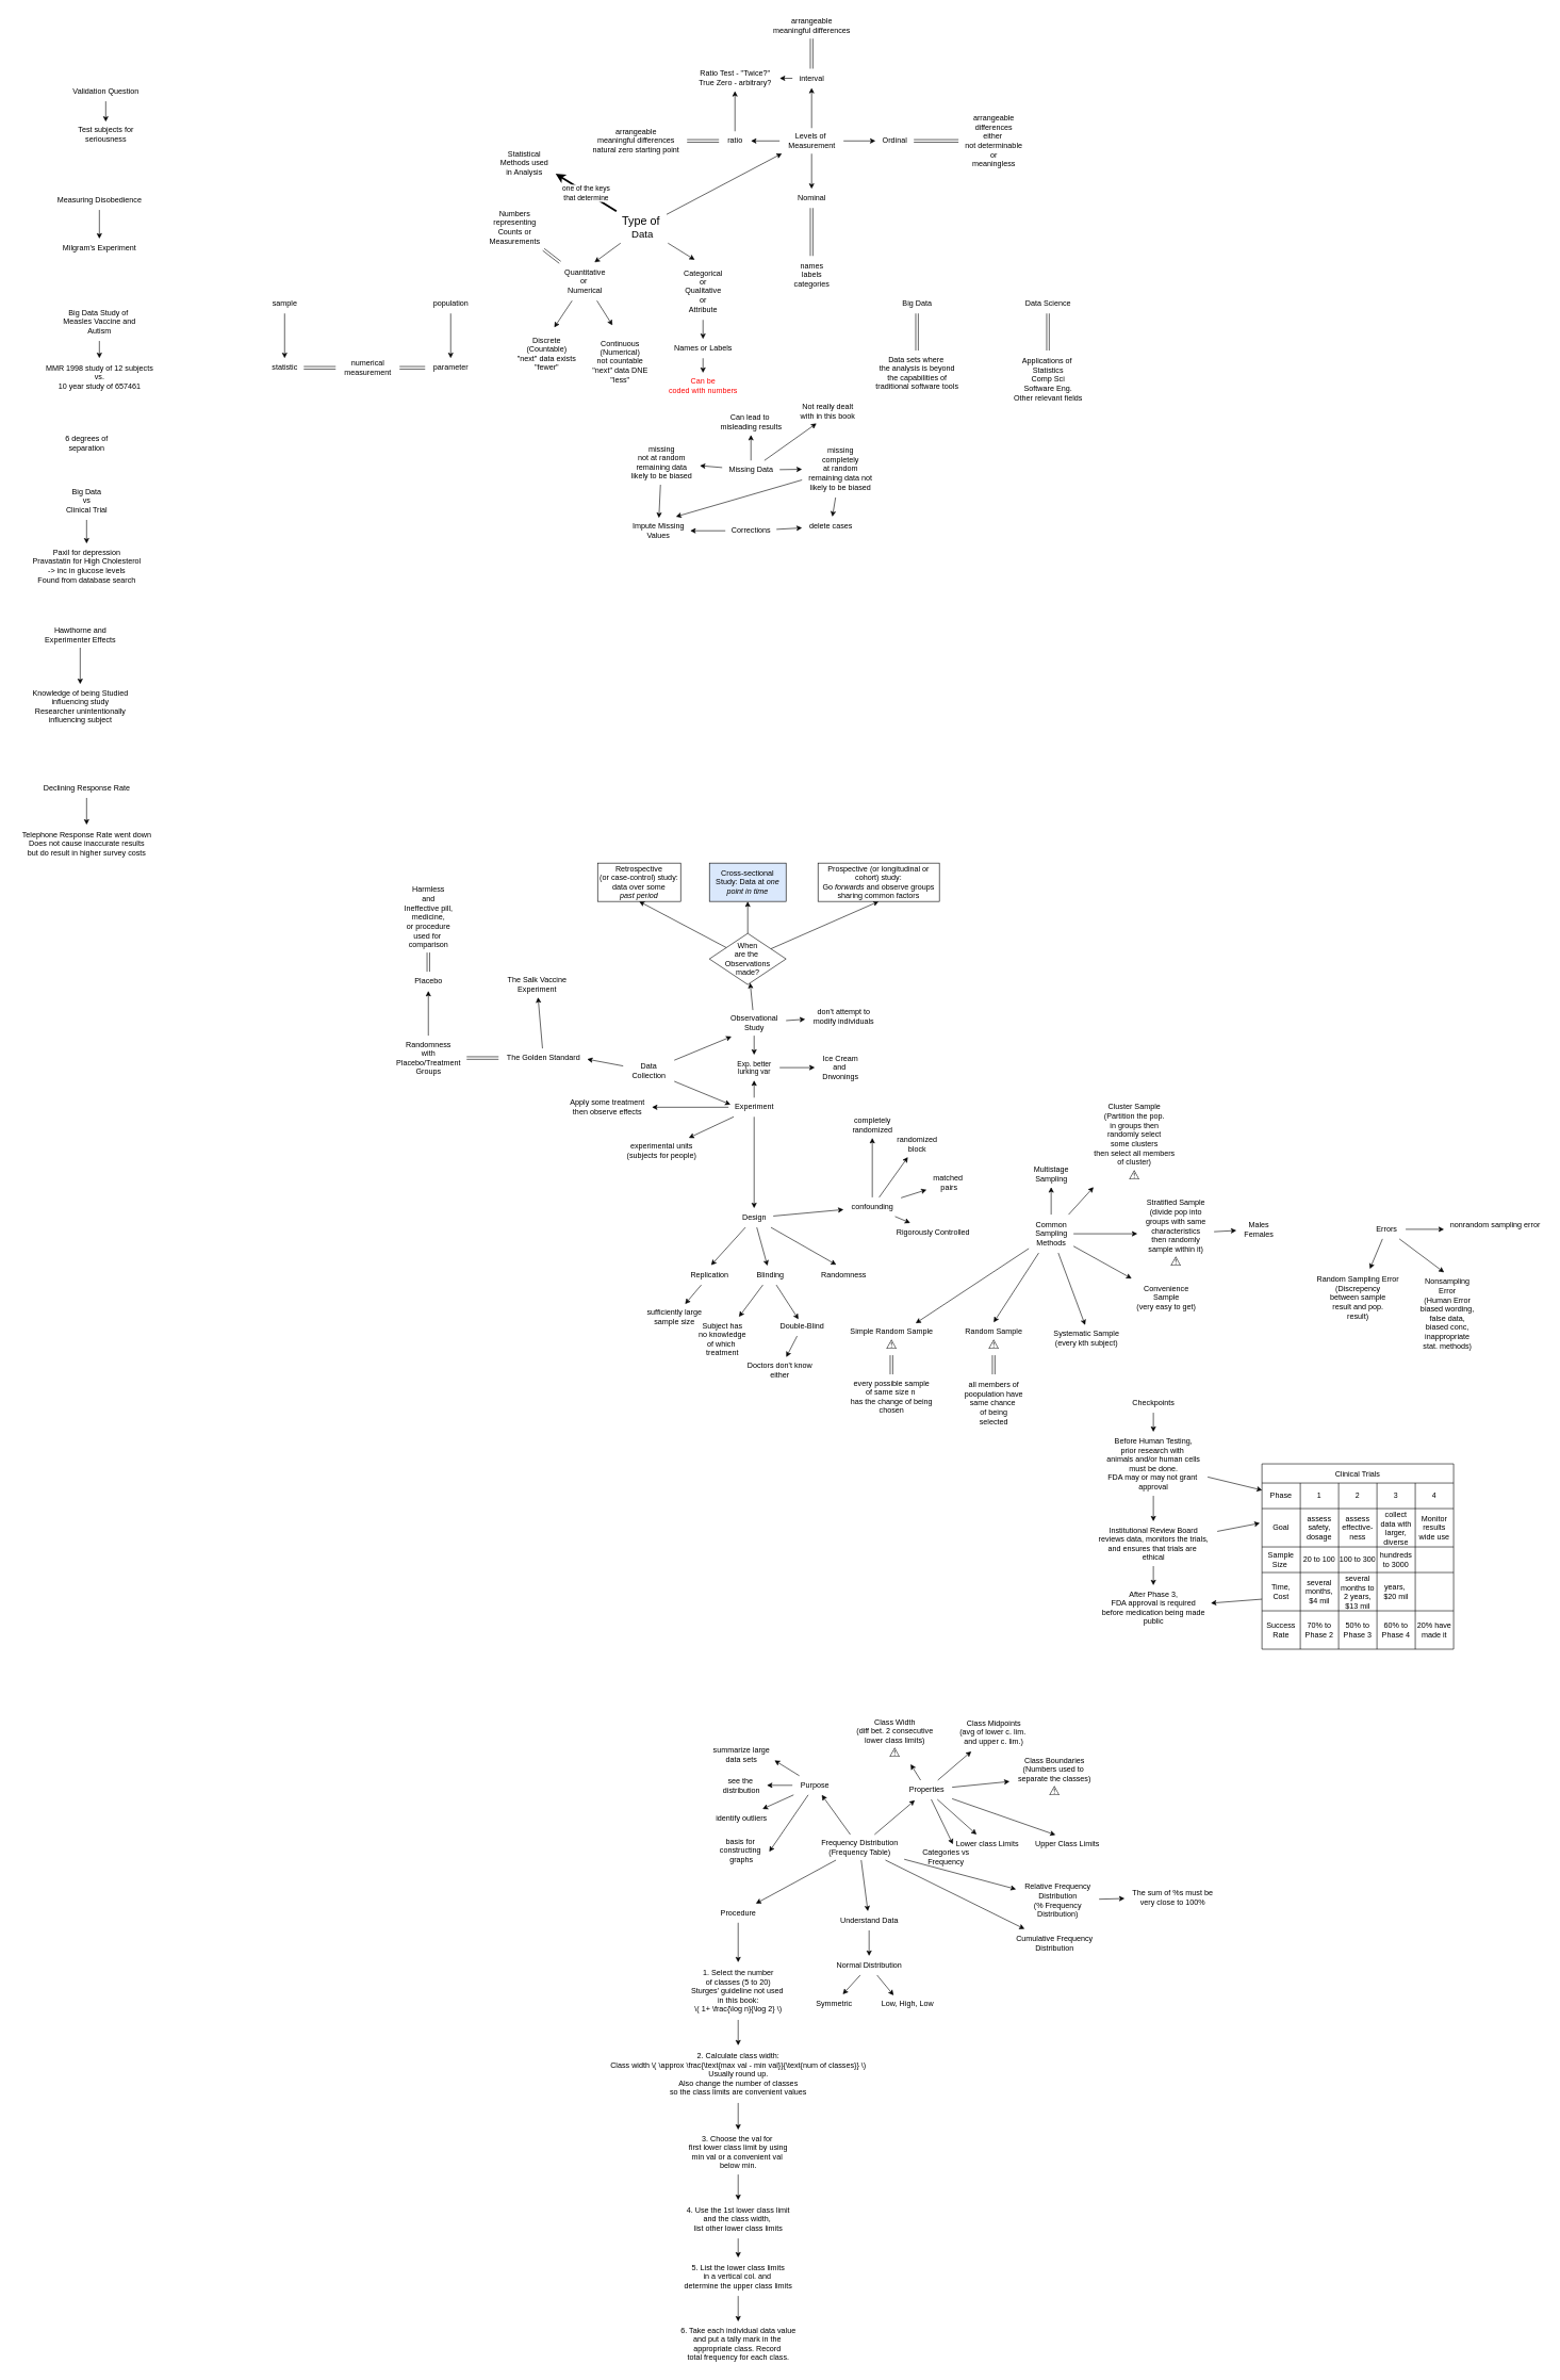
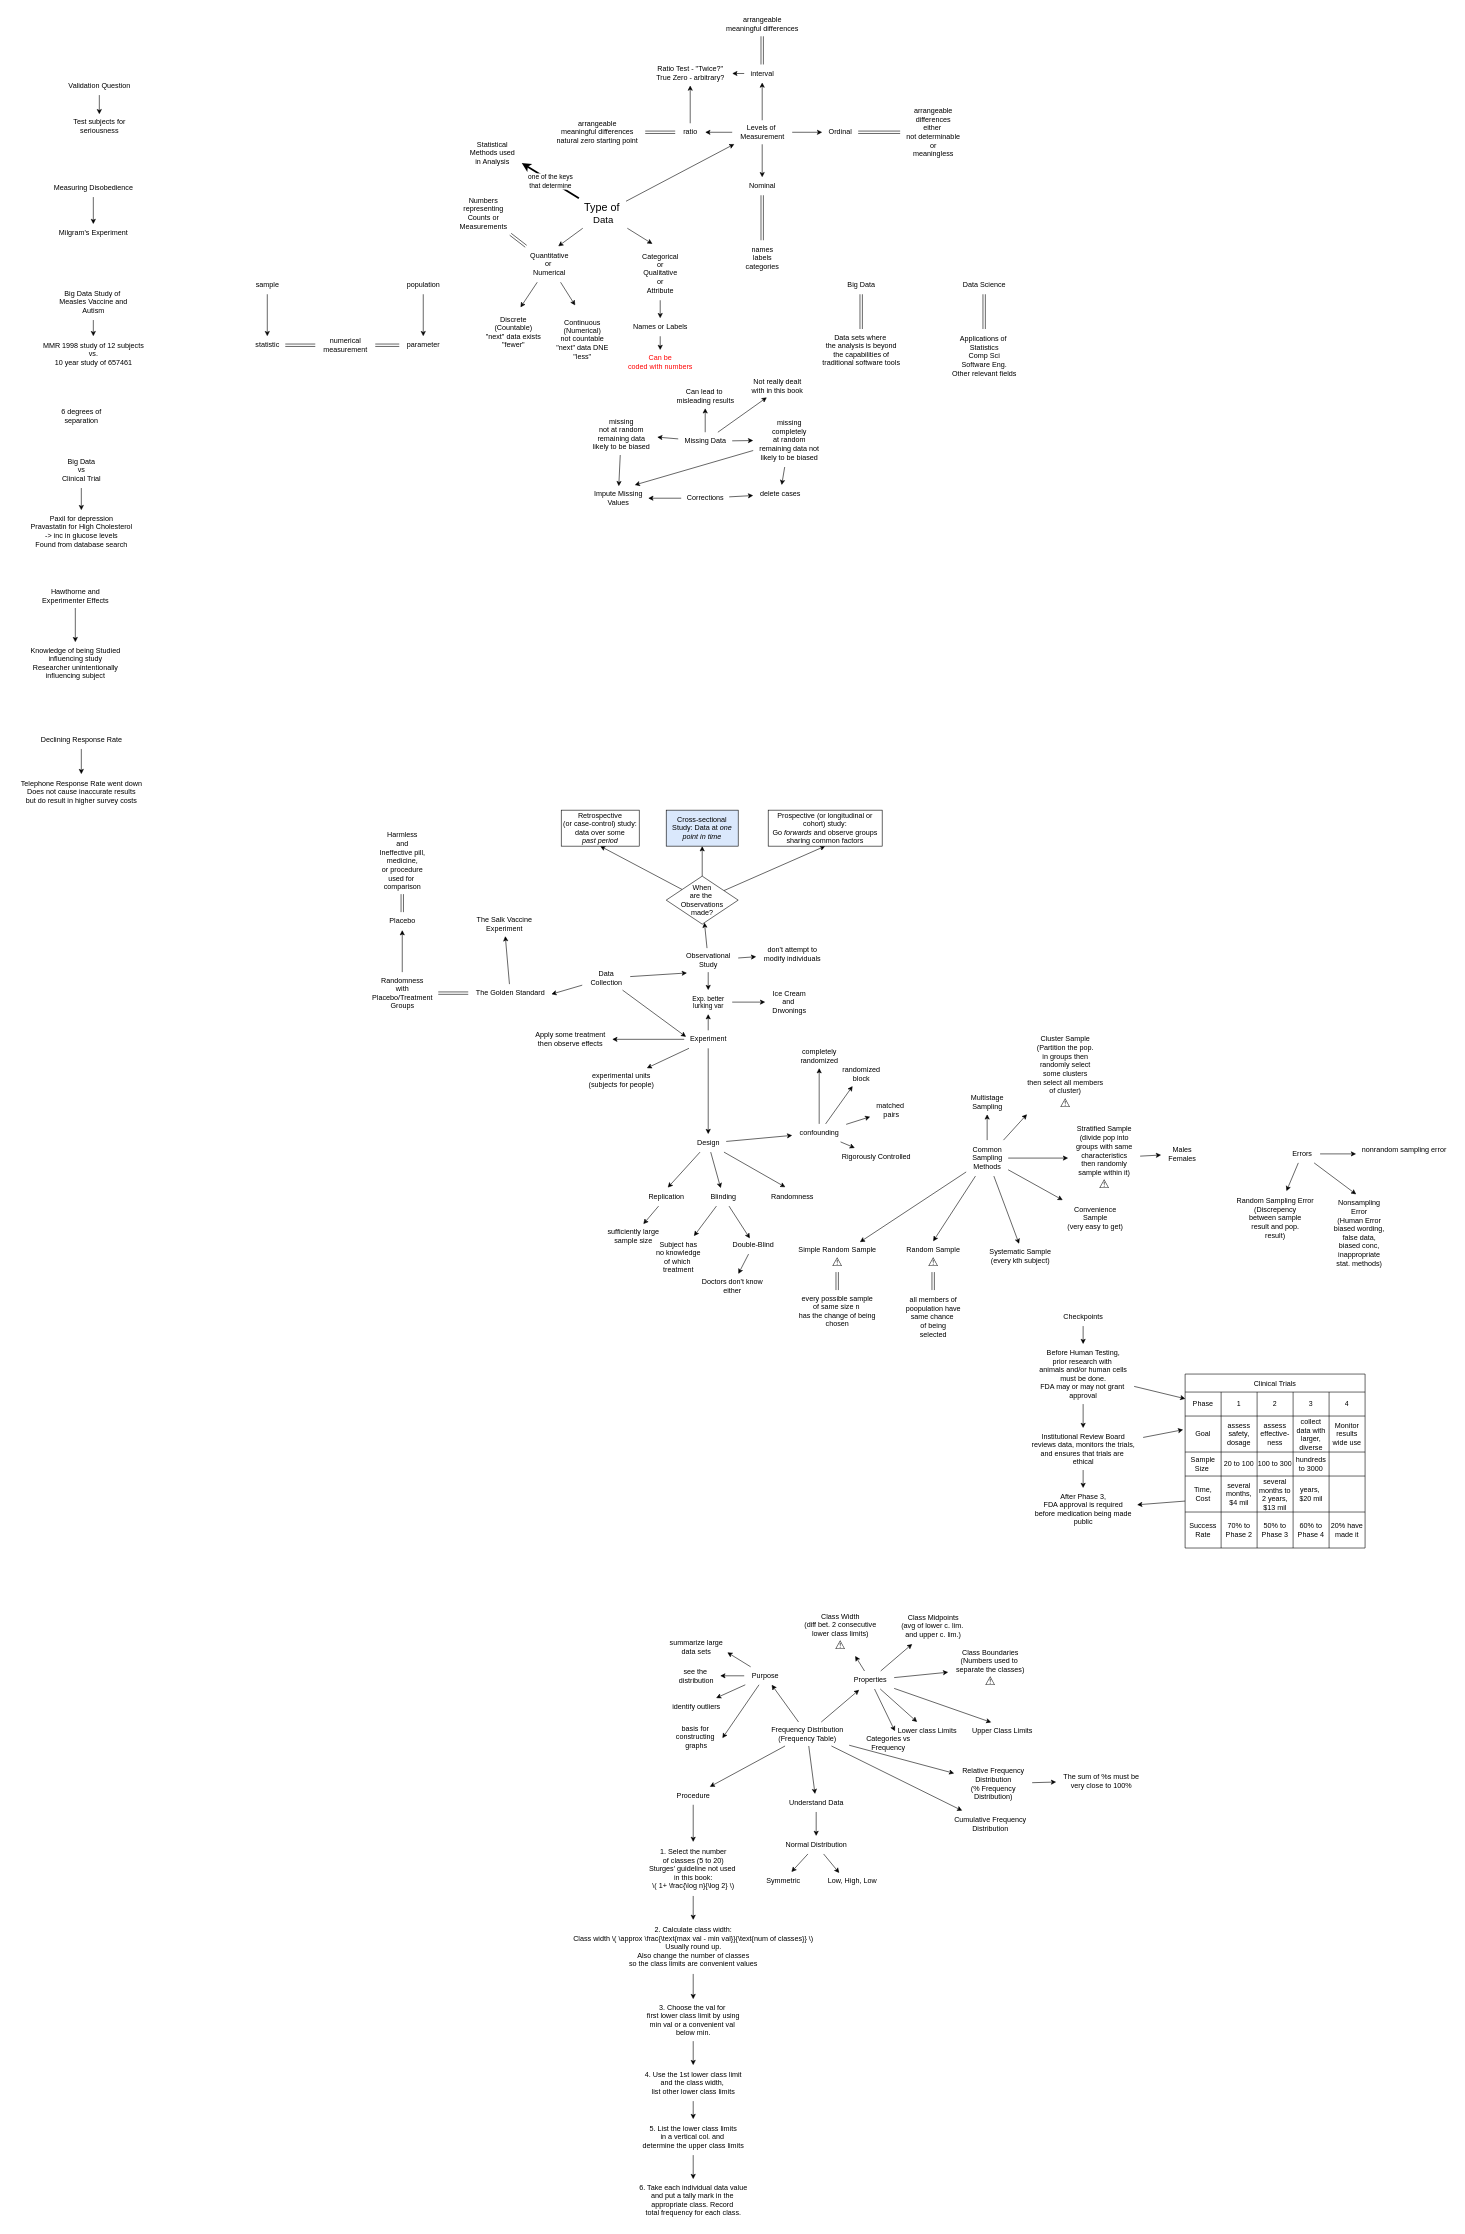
- <mxCell id="73" value="Data&lt;div&gt;Collection&lt;/div&gt;" style="text;html=1;align=center;verticalAlign=middle;resizable=0;points=[];autosize=1;strokeColor=none;fillColor=none;" vertex="1" parent="1"><mxGeometry x="975" y="1655" width="80" height="40" as="geometry" /></mxCell>
+ <mxCell id="73" value="Data&lt;div&gt;Collection&lt;/div&gt;" style="text;html=1;align=center;verticalAlign=middle;resizable=0;points=[];autosize=1;strokeColor=none;fillColor=none;" vertex="1" parent="1"><mxGeometry x="970" y="1610" width="80" height="40" as="geometry" /></mxCell>
